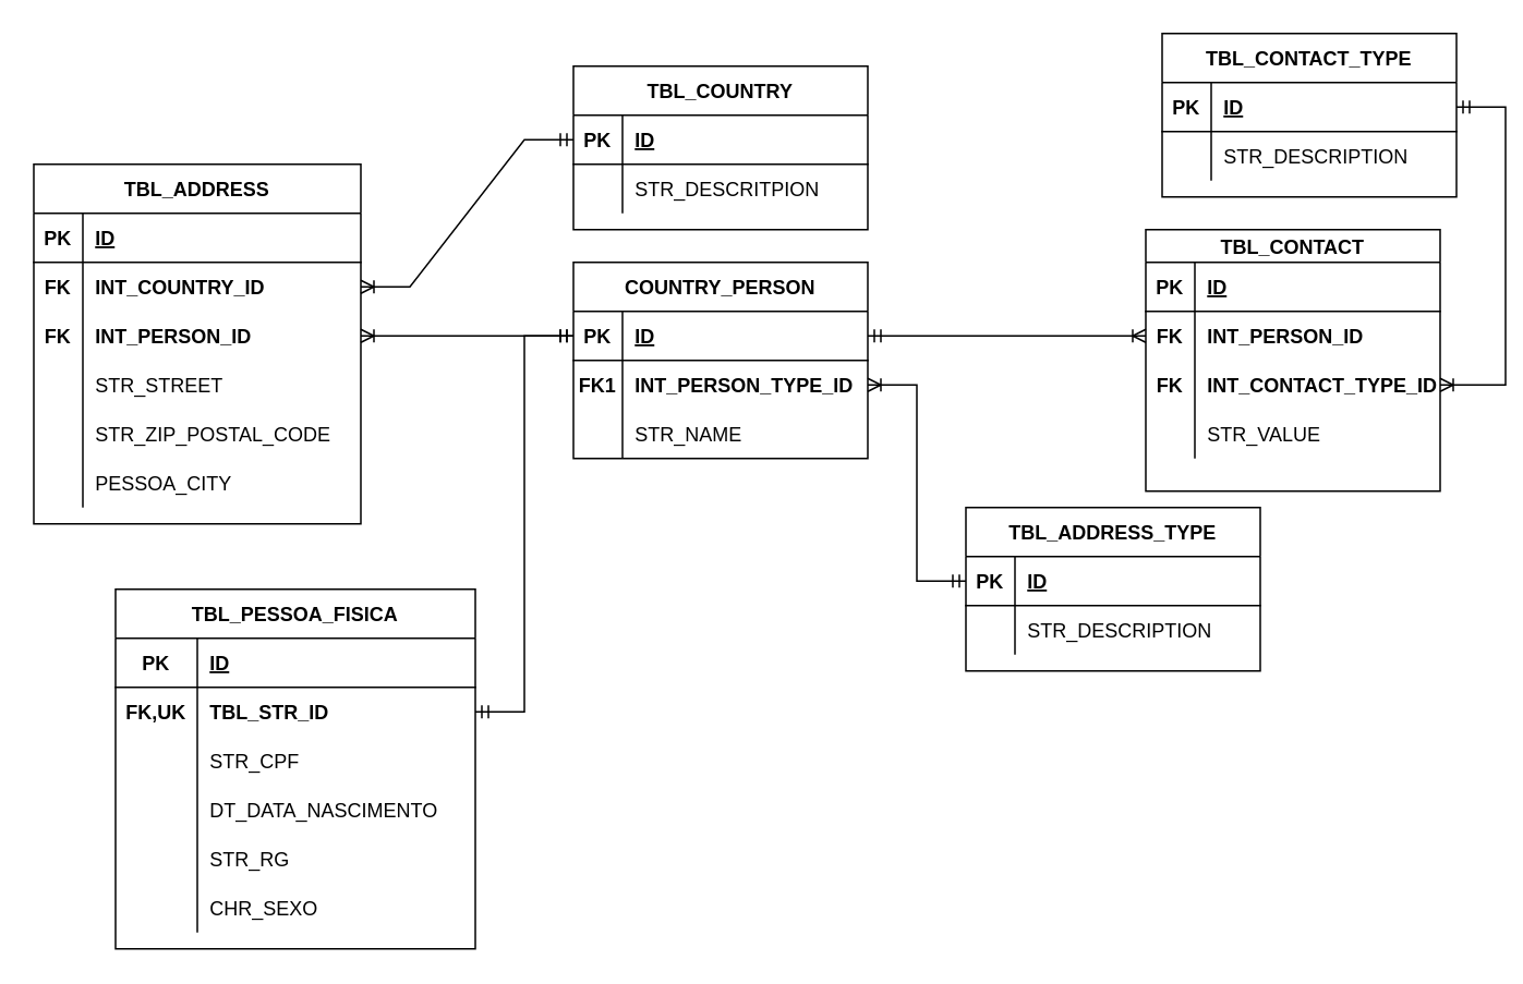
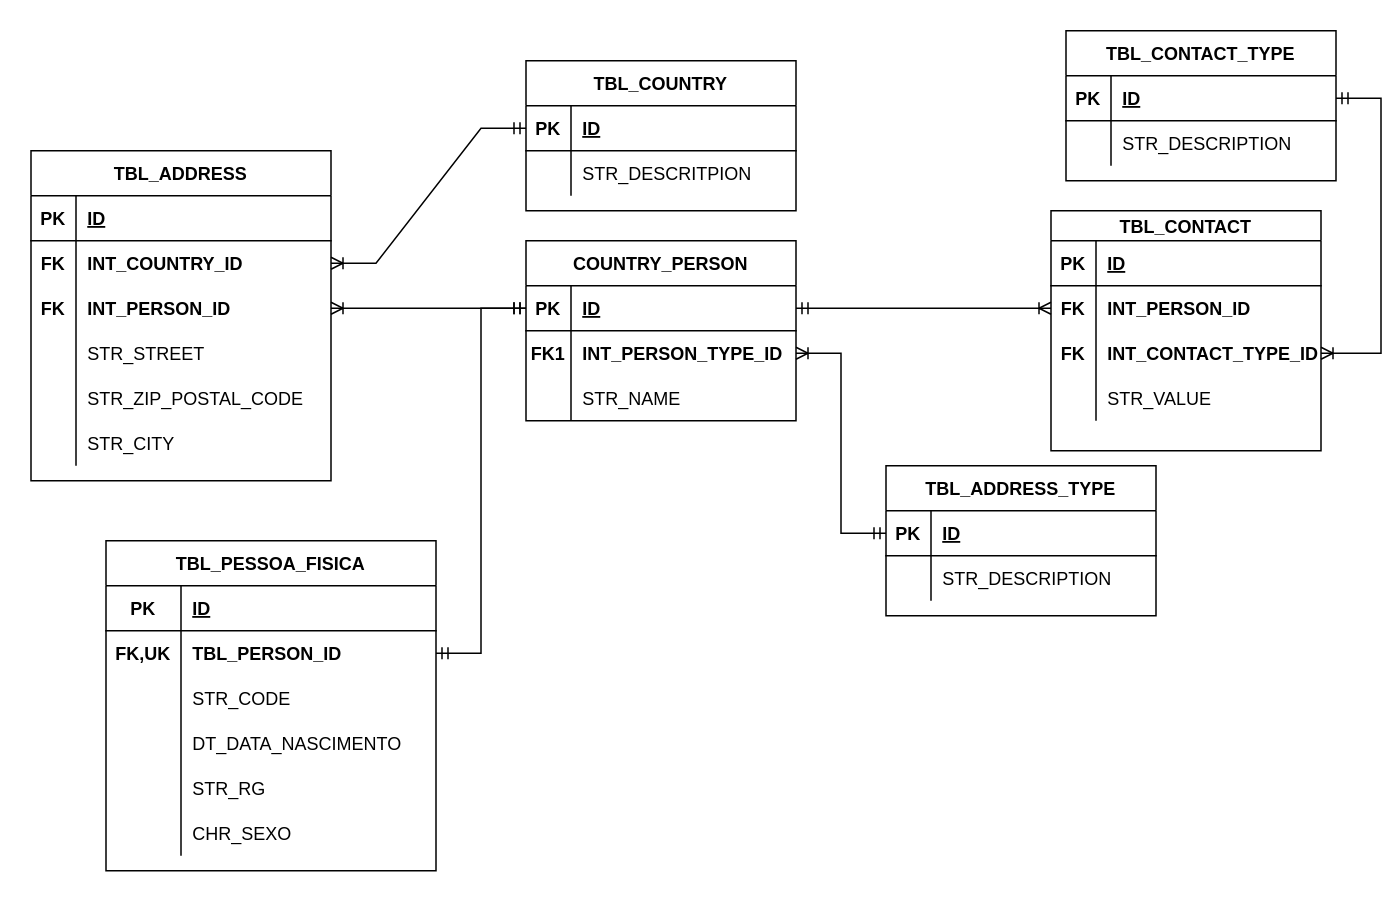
- <mxCell id="57" value="PESSOA_CITY" style="shape=partialRectangle;connectable=0;fillColor=none;top=0;left=0;bottom=0;right=0;align=left;spacingLeft=6;overflow=hidden;" parent="55" vertex="1"><mxGeometry x="30" width="170" height="30" as="geometry"><mxRectangle width="170" height="30" as="alternateBounds" /></mxGeometry></mxCell>
+ <mxCell id="57" value="STR_CITY" style="shape=partialRectangle;connectable=0;fillColor=none;top=0;left=0;bottom=0;right=0;align=left;spacingLeft=6;overflow=hidden;" parent="55" vertex="1"><mxGeometry x="30" width="170" height="30" as="geometry"><mxRectangle width="170" height="30" as="alternateBounds" /></mxGeometry></mxCell>
- <mxCell id="76" value="TBL_STR_ID" style="shape=partialRectangle;connectable=0;fillColor=none;top=0;left=0;bottom=0;right=0;align=left;spacingLeft=6;overflow=hidden;fontStyle=1" parent="74" vertex="1"><mxGeometry x="50" width="170" height="30" as="geometry"><mxRectangle width="170" height="30" as="alternateBounds" /></mxGeometry></mxCell>
+ <mxCell id="76" value="TBL_PERSON_ID" style="shape=partialRectangle;connectable=0;fillColor=none;top=0;left=0;bottom=0;right=0;align=left;spacingLeft=6;overflow=hidden;fontStyle=1" parent="74" vertex="1"><mxGeometry x="50" width="170" height="30" as="geometry"><mxRectangle width="170" height="30" as="alternateBounds" /></mxGeometry></mxCell>
- <mxCell id="79" value="STR_CPF" style="shape=partialRectangle;connectable=0;fillColor=none;top=0;left=0;bottom=0;right=0;align=left;spacingLeft=6;overflow=hidden;" parent="77" vertex="1"><mxGeometry x="50" width="170" height="30" as="geometry"><mxRectangle width="170" height="30" as="alternateBounds" /></mxGeometry></mxCell>
+ <mxCell id="79" value="STR_CODE" style="shape=partialRectangle;connectable=0;fillColor=none;top=0;left=0;bottom=0;right=0;align=left;spacingLeft=6;overflow=hidden;" parent="77" vertex="1"><mxGeometry x="50" width="170" height="30" as="geometry"><mxRectangle width="170" height="30" as="alternateBounds" /></mxGeometry></mxCell>
